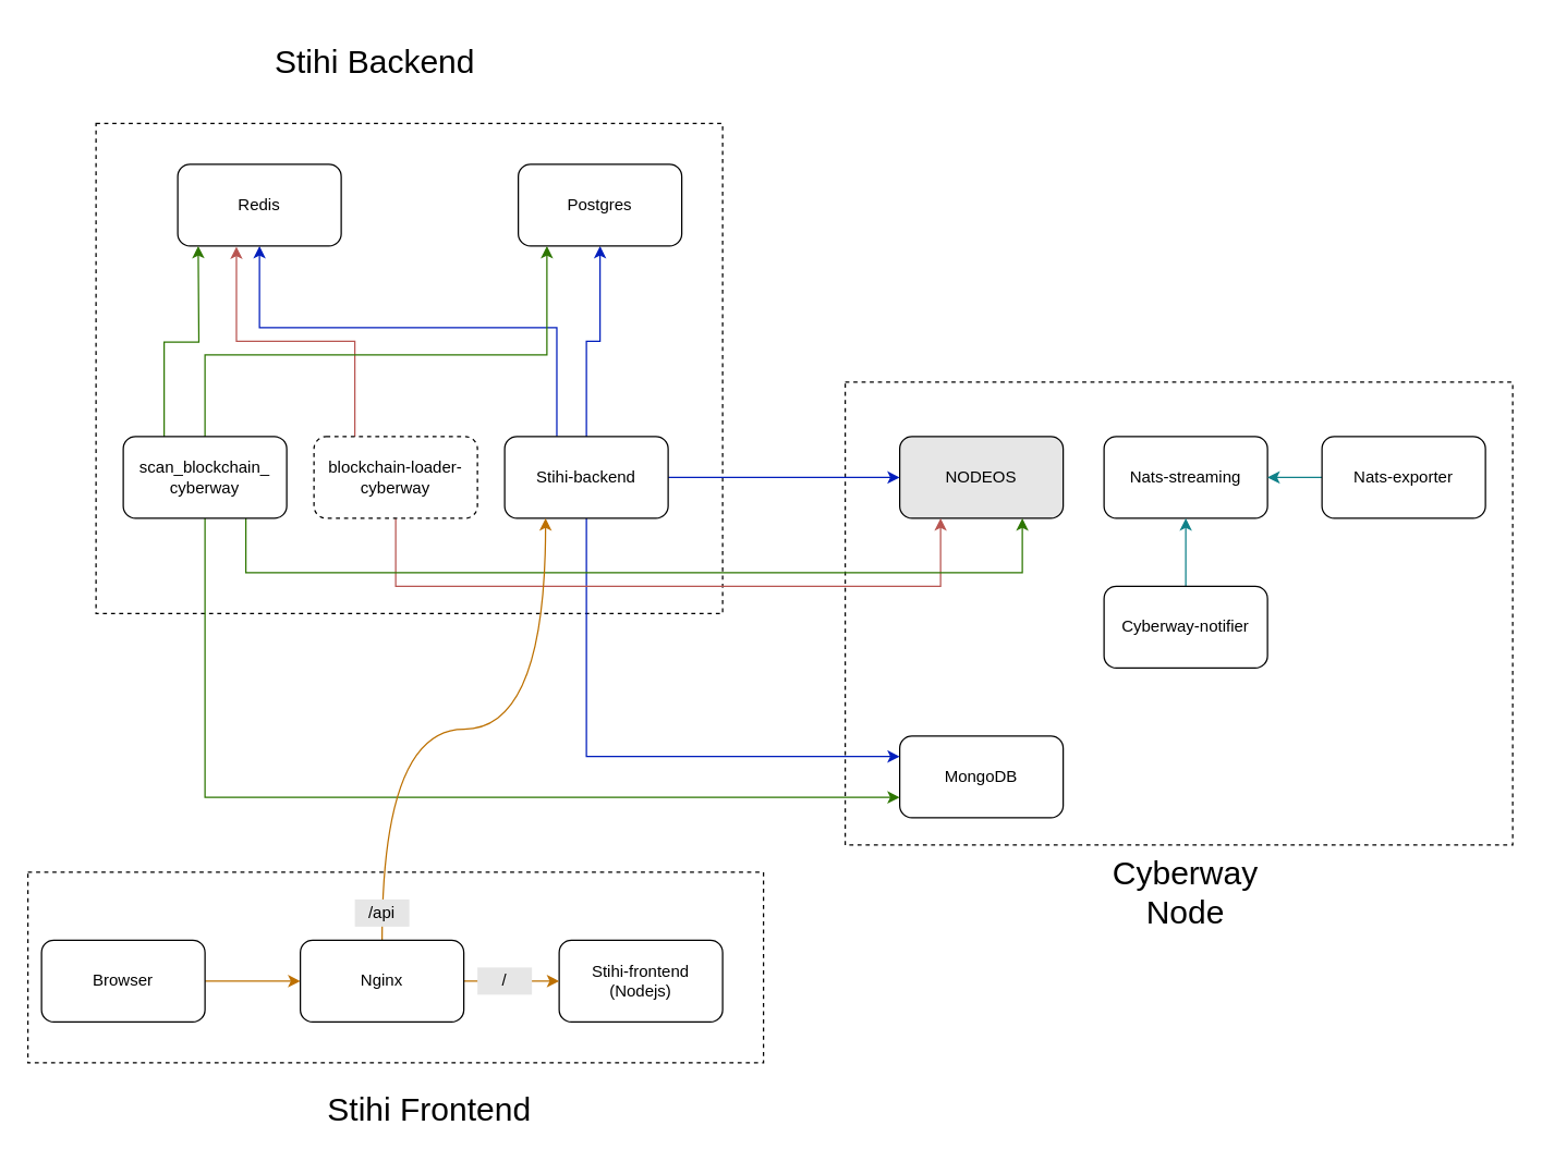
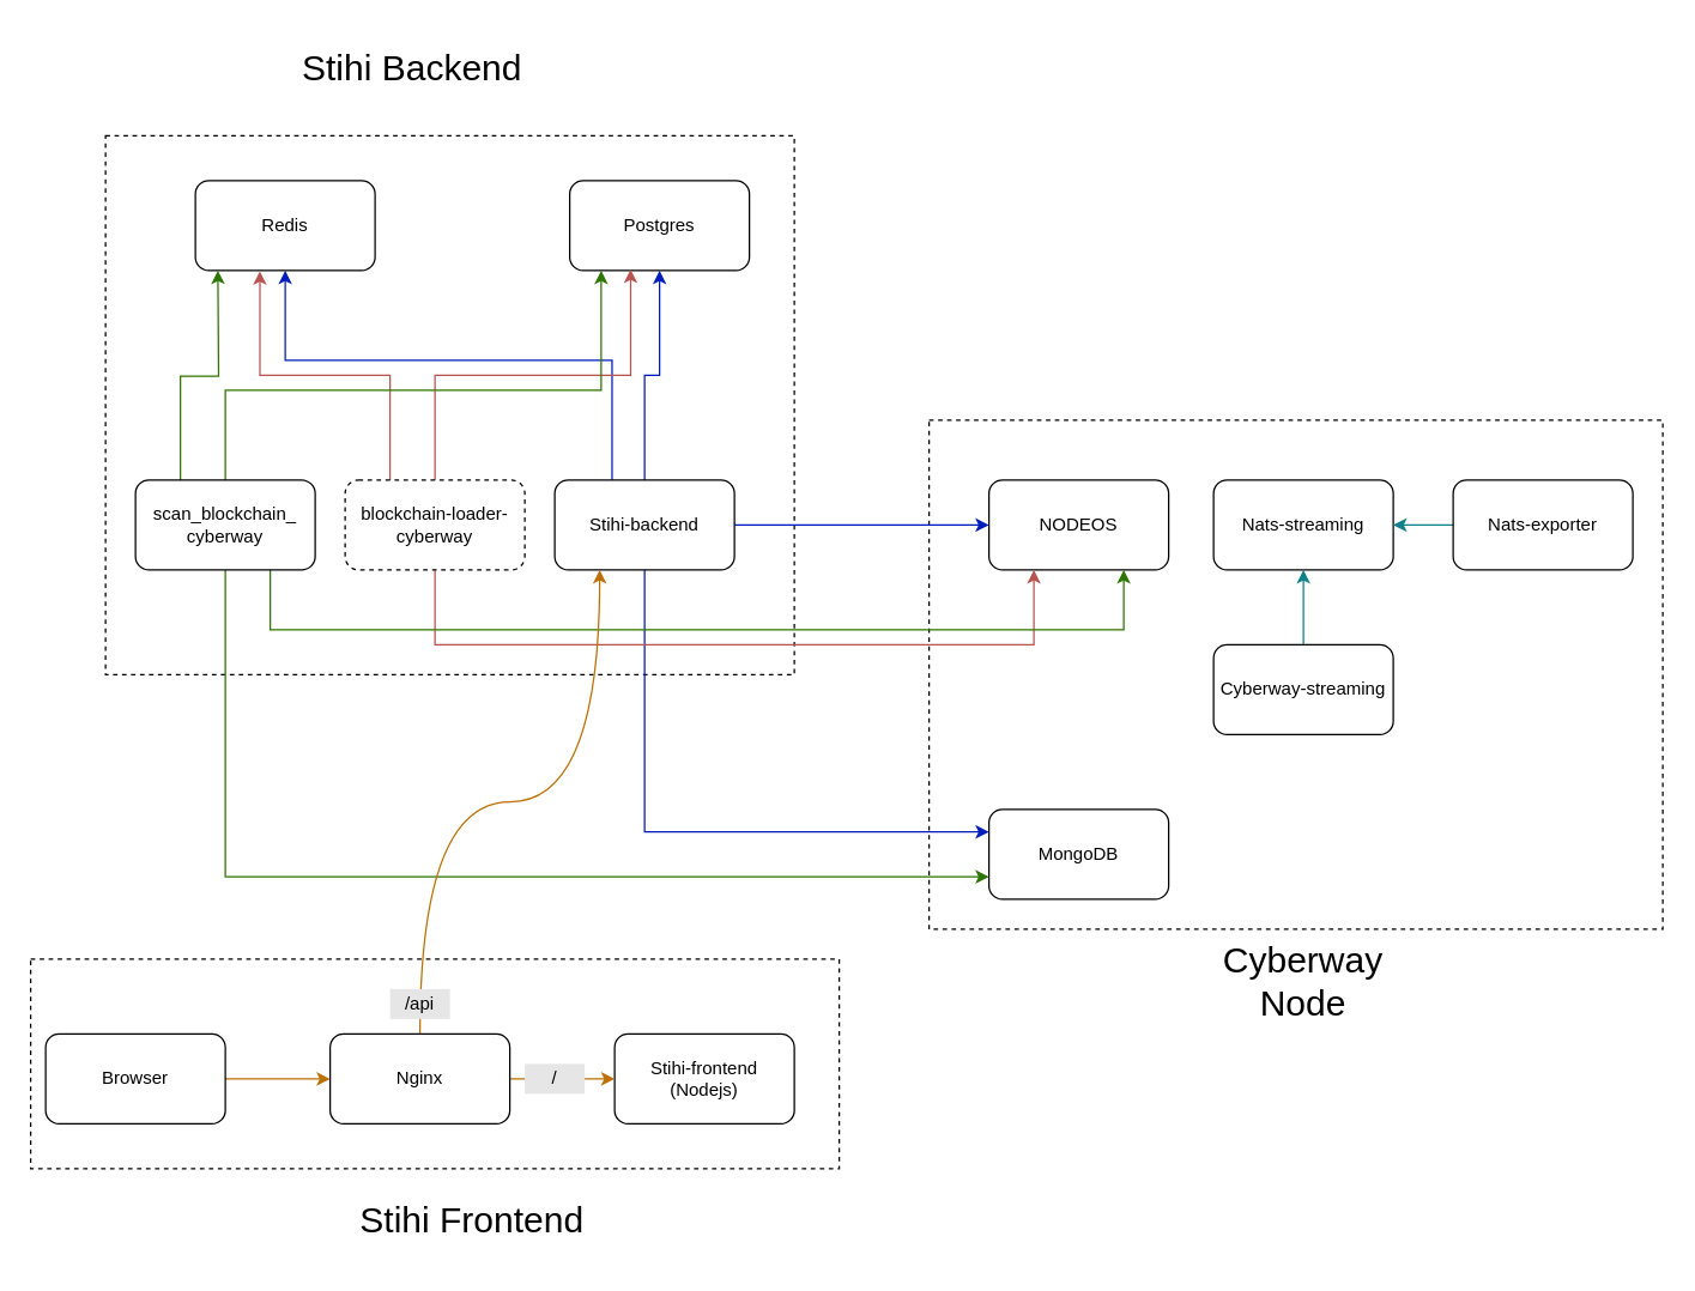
+ <mxCell id="19" style="edgeStyle=elbowEdgeStyle;rounded=0;orthogonalLoop=1;jettySize=auto;html=1;exitX=0.5;exitY=0;exitDx=0;exitDy=0;entryX=0.339;entryY=0.989;entryDx=0;entryDy=0;entryPerimeter=0;fillColor=#f8cecc;strokeColor=#b85450;elbow=vertical;" parent="1" source="22" target="17" edge="1"><mxGeometry relative="1" as="geometry" /></mxCell>
- <mxCell id="5" value="NODEOS" style="rounded=1;whiteSpace=wrap;html=1;fillColor=#e6e6e6;" parent="1" vertex="1"><mxGeometry x="660" y="320" width="120" height="60" as="geometry" /></mxCell>
+ <mxCell id="5" value="NODEOS" style="rounded=1;whiteSpace=wrap;html=1;" parent="1" vertex="1"><mxGeometry x="660" y="320" width="120" height="60" as="geometry" /></mxCell>
- <mxCell id="9" value="Cyberway-notifier" style="rounded=1;whiteSpace=wrap;html=1;" parent="1" vertex="1"><mxGeometry x="810" y="430" width="120" height="60" as="geometry" /></mxCell>
+ <mxCell id="9" value="Cyberway-streaming" style="rounded=1;whiteSpace=wrap;html=1;" parent="1" vertex="1"><mxGeometry x="810" y="430" width="120" height="60" as="geometry" /></mxCell>
